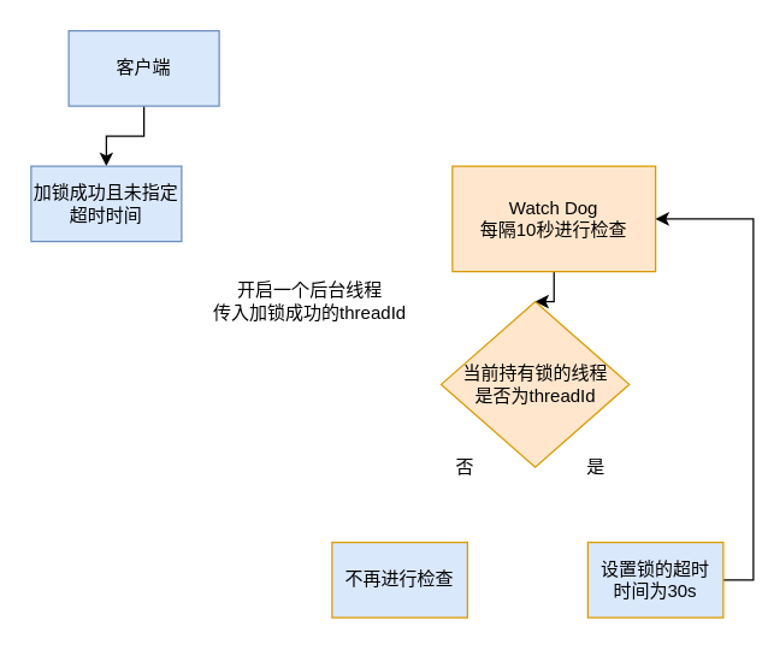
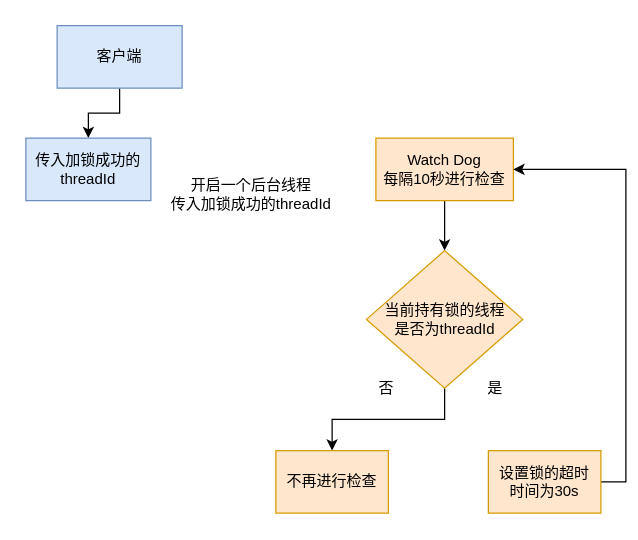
- <mxCell id="4" value="加锁成功且未指定超时时间" style="rounded=0;whiteSpace=wrap;html=1;fillColor=#dae8fc;strokeColor=#6c8ebf;" vertex="1" parent="1"><mxGeometry x="20" y="110" width="100" height="50" as="geometry" /></mxCell>
+ <mxCell id="4" value="传入加锁成功的threadId" style="rounded=0;whiteSpace=wrap;html=1;fillColor=#dae8fc;strokeColor=#6c8ebf;" vertex="1" parent="1"><mxGeometry x="20" y="110" width="100" height="50" as="geometry" /></mxCell>
- <mxCell id="6" value="Watch Dog&lt;br&gt;每隔10秒进行检查" style="rounded=0;whiteSpace=wrap;html=1;fillColor=#ffe6cc;strokeColor=#d79b00;" vertex="1" parent="1"><mxGeometry x="300" y="110" width="135" height="70" as="geometry" /></mxCell>
+ <mxCell id="6" value="Watch Dog&lt;br&gt;每隔10秒进行检查" style="rounded=0;whiteSpace=wrap;html=1;fillColor=#ffe6cc;strokeColor=#d79b00;" vertex="1" parent="1"><mxGeometry x="300" y="110" width="110" height="50" as="geometry" /></mxCell>
- <mxCell id="9" value="&lt;span&gt;开启一个&lt;/span&gt;&lt;span&gt;后台线程&lt;br&gt;传入加锁成功的threadId&lt;br&gt;&lt;/span&gt;" style="text;html=1;align=center;verticalAlign=middle;resizable=0;points=[];autosize=1;strokeColor=none;fillColor=none;" vertex="1" parent="1"><mxGeometry x="135" y="185" width="140" height="30" as="geometry" /></mxCell>
+ <mxCell id="9" value="&lt;span&gt;开启一个&lt;/span&gt;&lt;span&gt;后台线程&lt;br&gt;传入加锁成功的threadId&lt;br&gt;&lt;/span&gt;" style="text;html=1;align=center;verticalAlign=middle;resizable=0;points=[];autosize=1;strokeColor=none;fillColor=none;" vertex="1" parent="1"><mxGeometry x="130" y="140" width="140" height="30" as="geometry" /></mxCell>
+ <mxCell id="7" style="edgeStyle=orthogonalEdgeStyle;rounded=0;orthogonalLoop=1;jettySize=auto;html=1;exitX=0.5;exitY=1;exitDx=0;exitDy=0;entryX=0.5;entryY=0;entryDx=0;entryDy=0;" edge="1" parent="1" source="8" target="10"><mxGeometry relative="1" as="geometry" /></mxCell>
- <mxCell id="10" value="不再进行检查" style="rounded=0;whiteSpace=wrap;html=1;fillColor=#dae8fc;strokeColor=#d79b00;" vertex="1" parent="1"><mxGeometry x="220" y="360" width="90" height="50" as="geometry" /></mxCell>
+ <mxCell id="10" value="不再进行检查" style="rounded=0;whiteSpace=wrap;html=1;fillColor=#ffe6cc;strokeColor=#d79b00;" vertex="1" parent="1"><mxGeometry x="220" y="360" width="90" height="50" as="geometry" /></mxCell>
- <mxCell id="12" value="设置锁的超时&lt;br&gt;时间为30s" style="rounded=0;whiteSpace=wrap;html=1;fillColor=#dae8fc;strokeColor=#d79b00;" vertex="1" parent="1"><mxGeometry x="390" y="360" width="90" height="50" as="geometry" /></mxCell>
+ <mxCell id="12" value="设置锁的超时&lt;br&gt;时间为30s" style="rounded=0;whiteSpace=wrap;html=1;fillColor=#ffe6cc;strokeColor=#d79b00;" vertex="1" parent="1"><mxGeometry x="390" y="360" width="90" height="50" as="geometry" /></mxCell>
